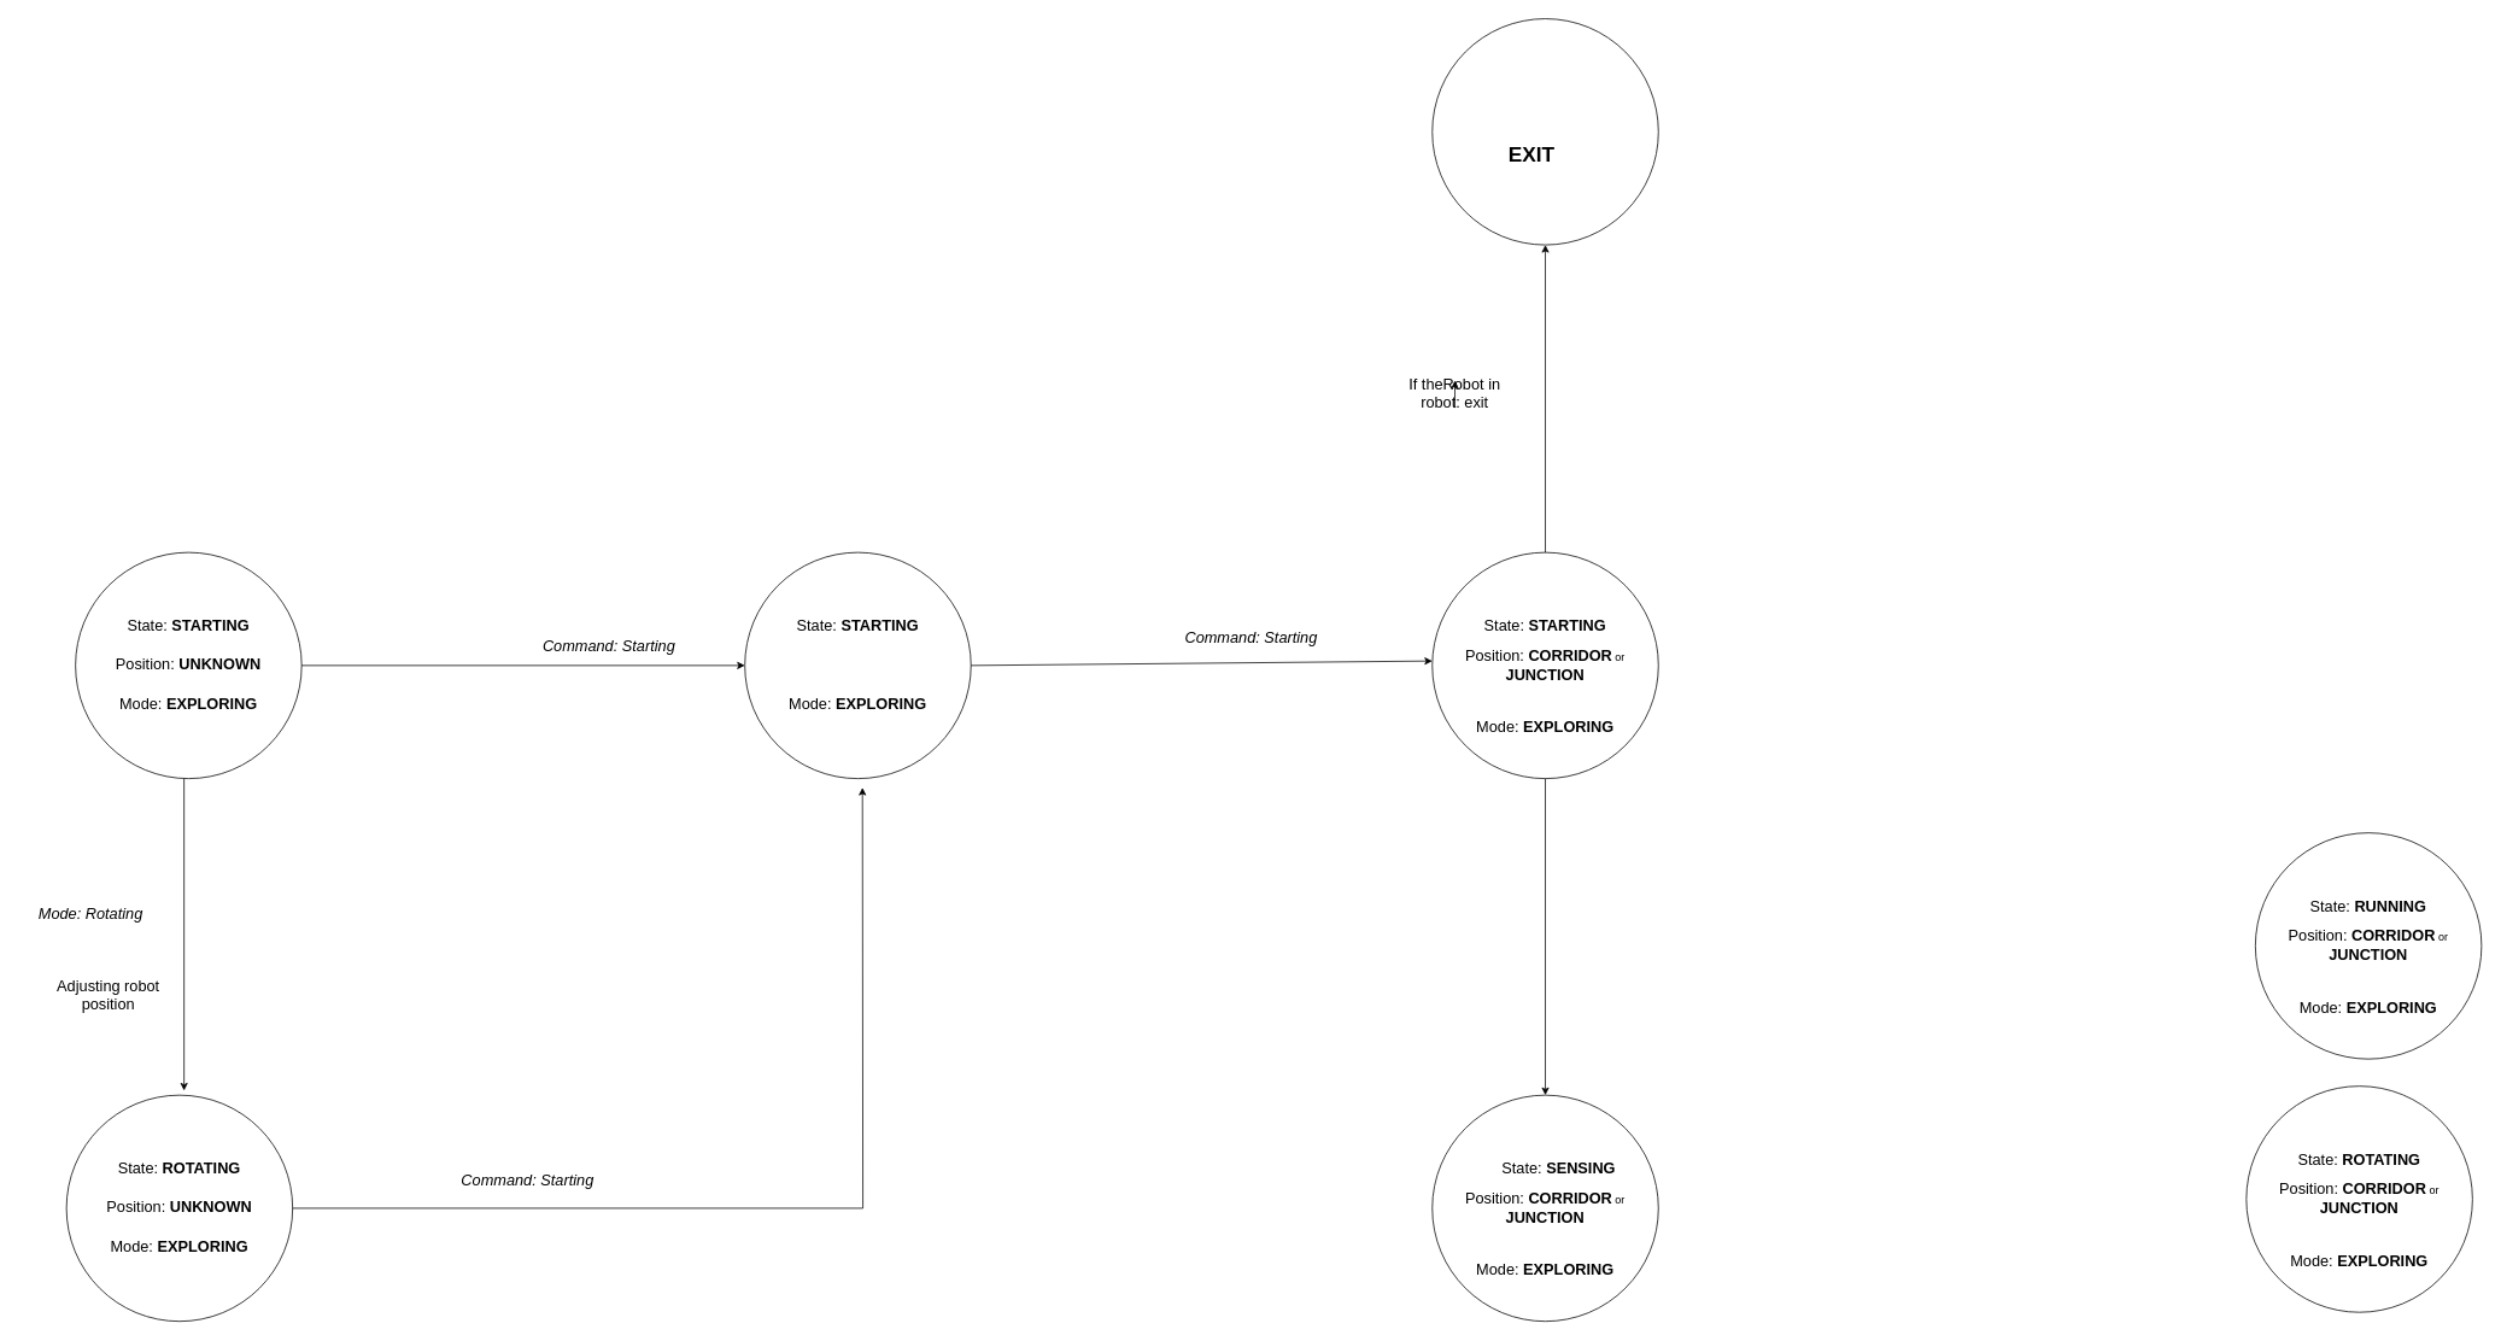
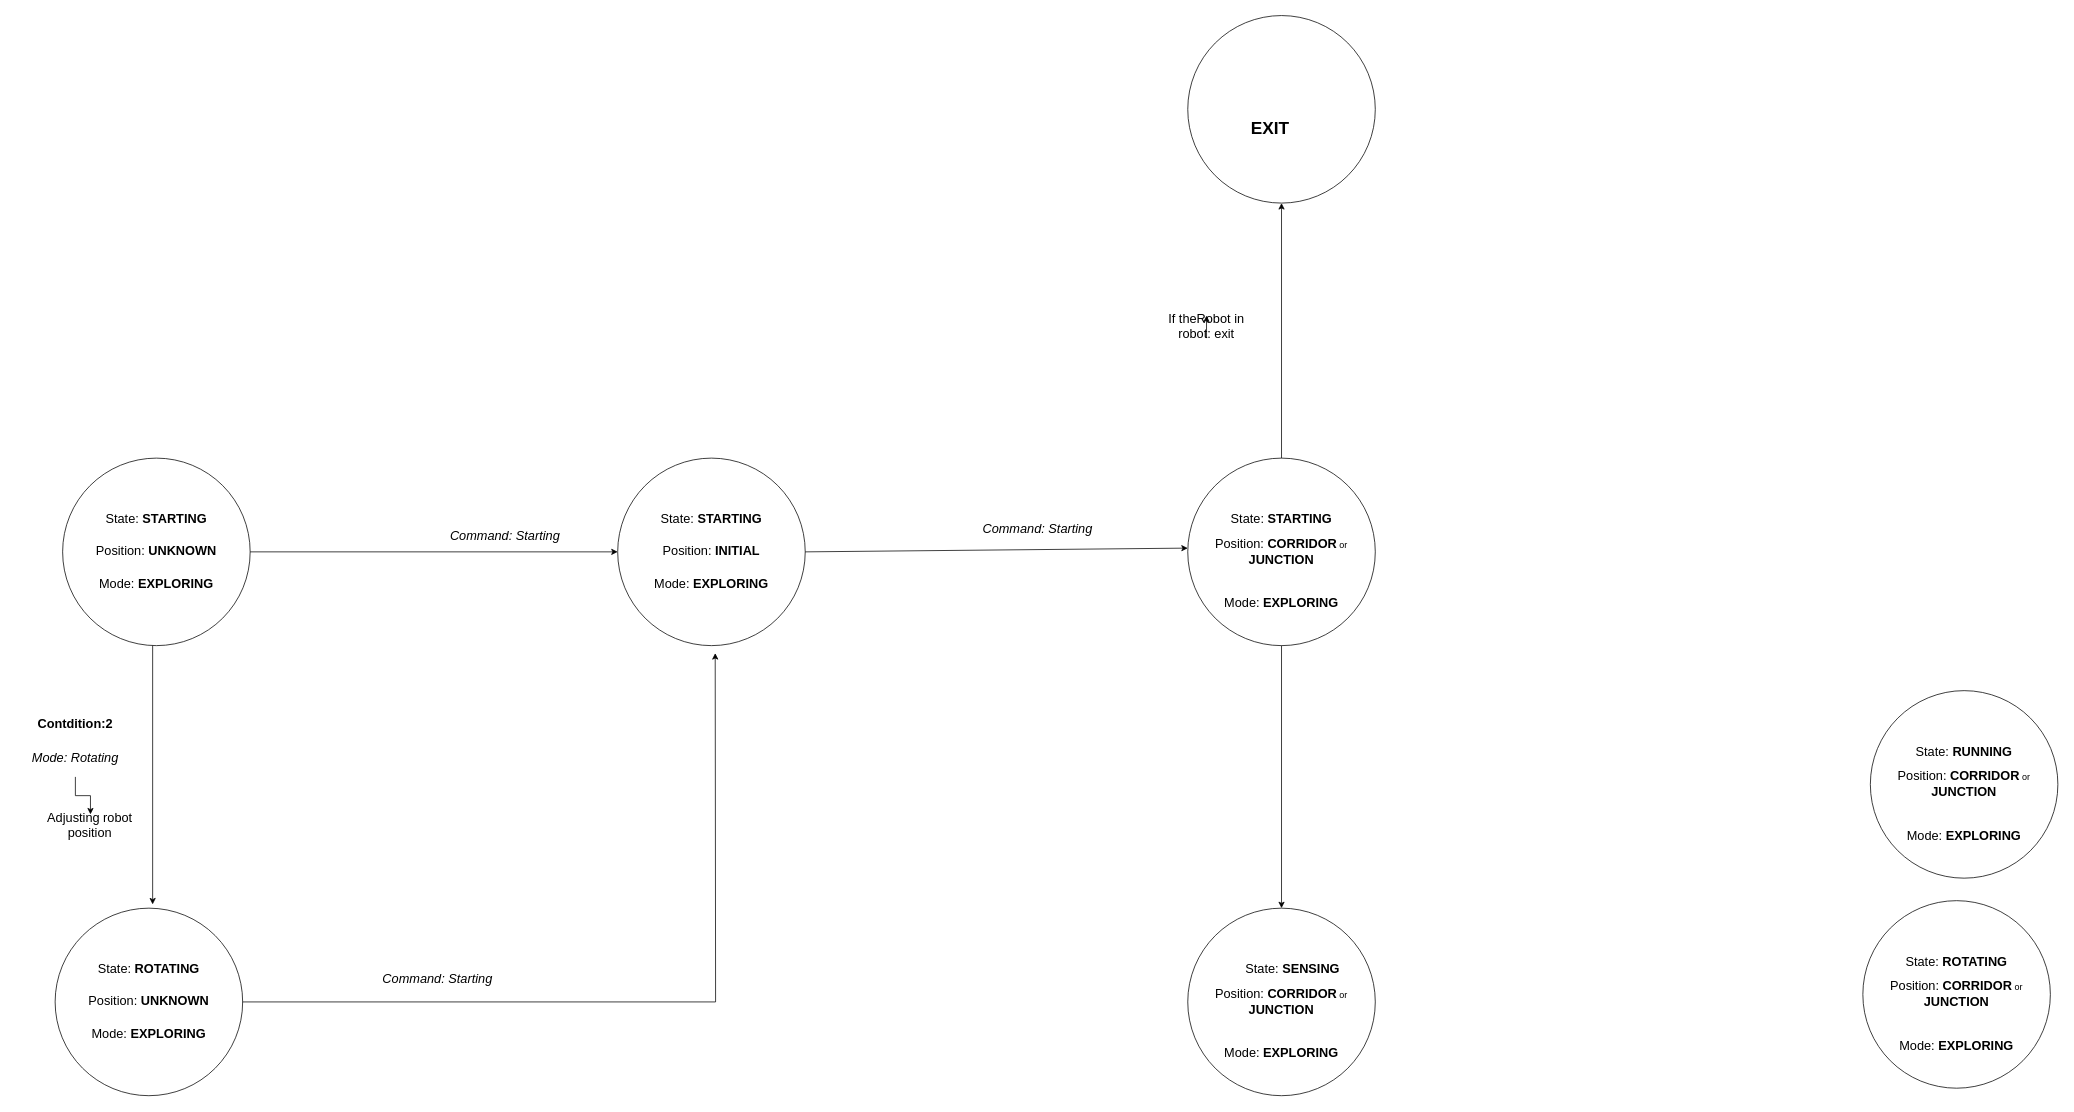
+ <mxCell id="10" value="&lt;font style=&quot;font-size: 17px;&quot;&gt;Position: &lt;b&gt;INITIAL&lt;/b&gt;&lt;/font&gt;" style="text;html=1;strokeColor=none;fillColor=none;align=center;verticalAlign=middle;whiteSpace=wrap;rounded=0;" vertex="1" parent="7"><mxGeometry x="19.231" y="110.577" width="211.538" height="28.846" as="geometry" /></mxCell>
+ <mxCell id="15" value="&lt;b&gt;Contdition:2&lt;/b&gt;" style="text;html=1;strokeColor=none;fillColor=none;align=center;verticalAlign=middle;whiteSpace=wrap;rounded=0;fontSize=17;" vertex="1" parent="1"><mxGeometry x="25" y="950" width="150" height="30" as="geometry" /></mxCell>
+ <mxCell id="16" style="edgeStyle=orthogonalEdgeStyle;rounded=0;orthogonalLoop=1;jettySize=auto;html=1;exitX=0.5;exitY=1;exitDx=0;exitDy=0;fontSize=17;" edge="1" parent="1" source="17" target="23"><mxGeometry relative="1" as="geometry"><mxPoint x="99.727" y="1090" as="targetPoint" /></mxGeometry></mxCell>
